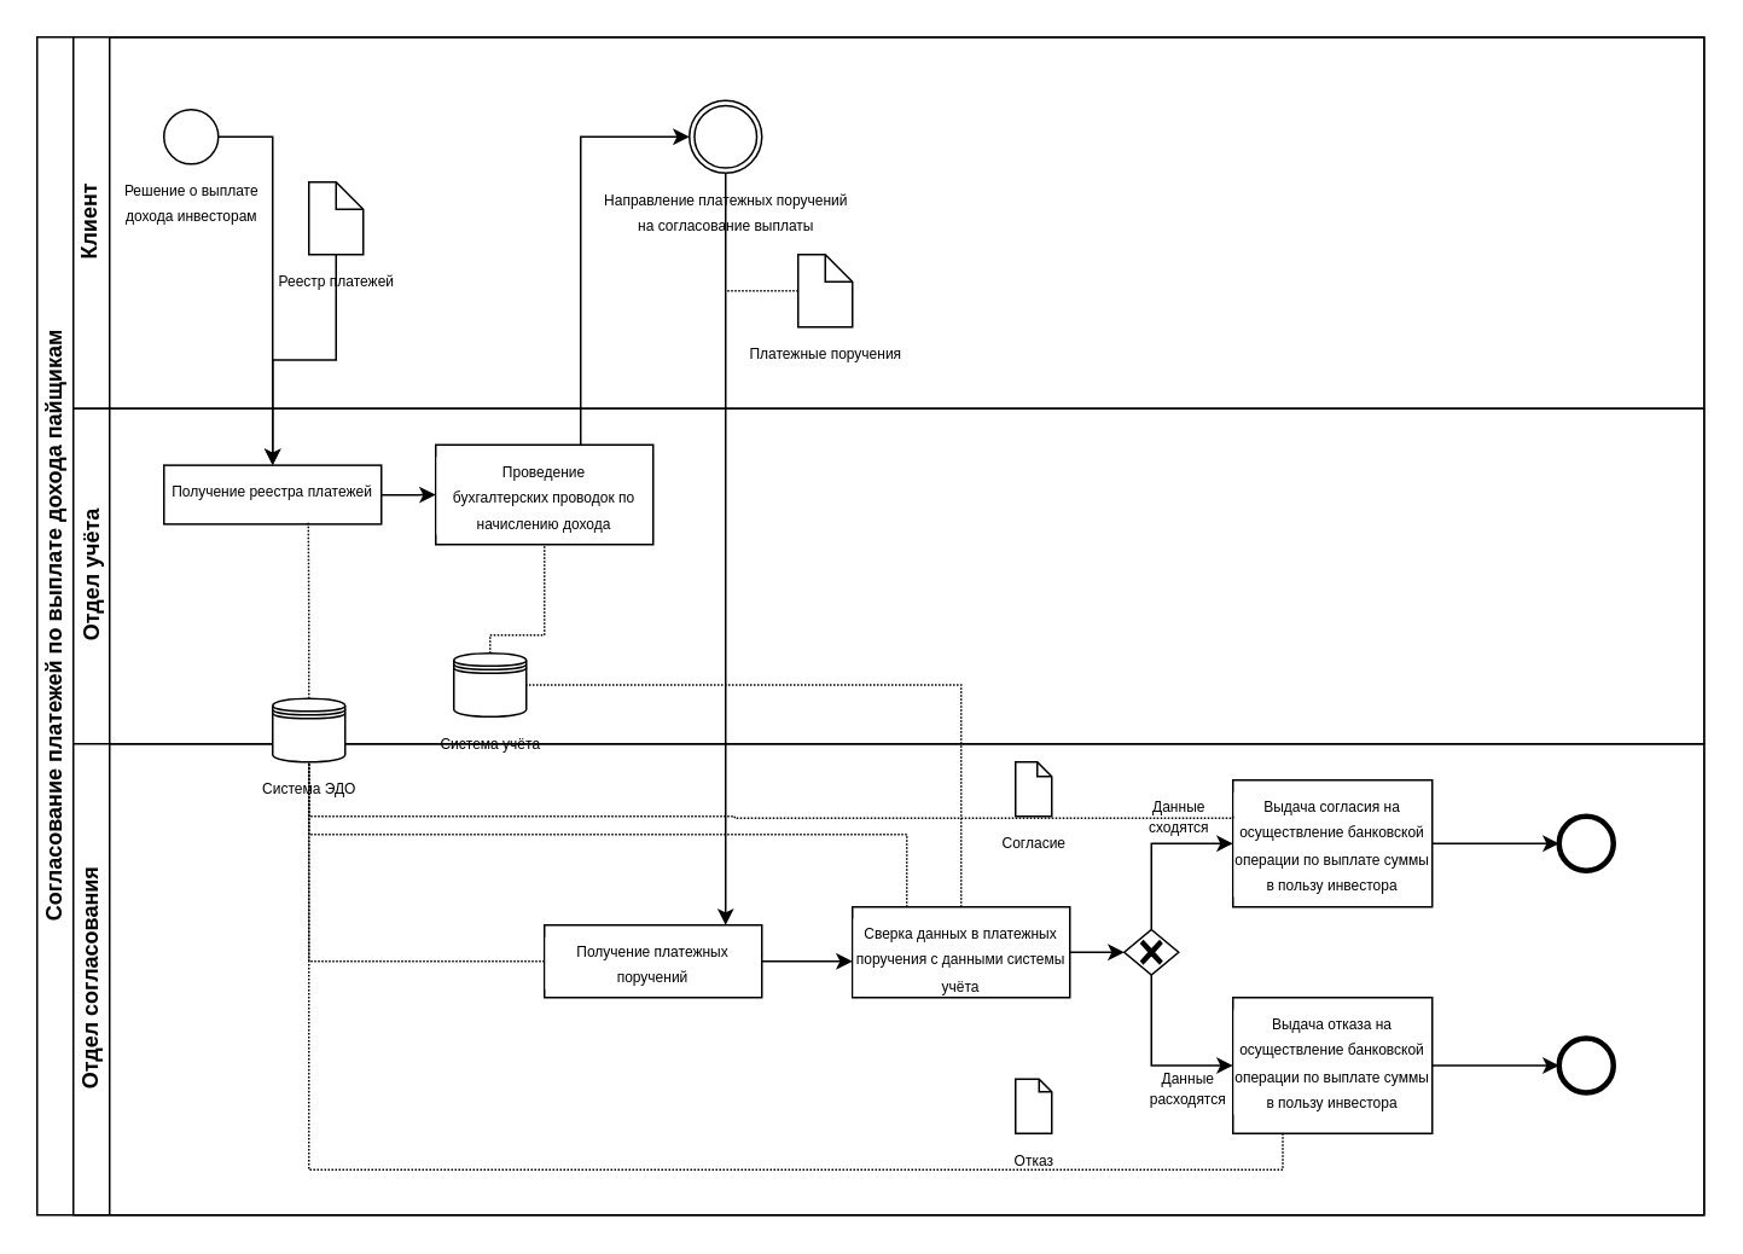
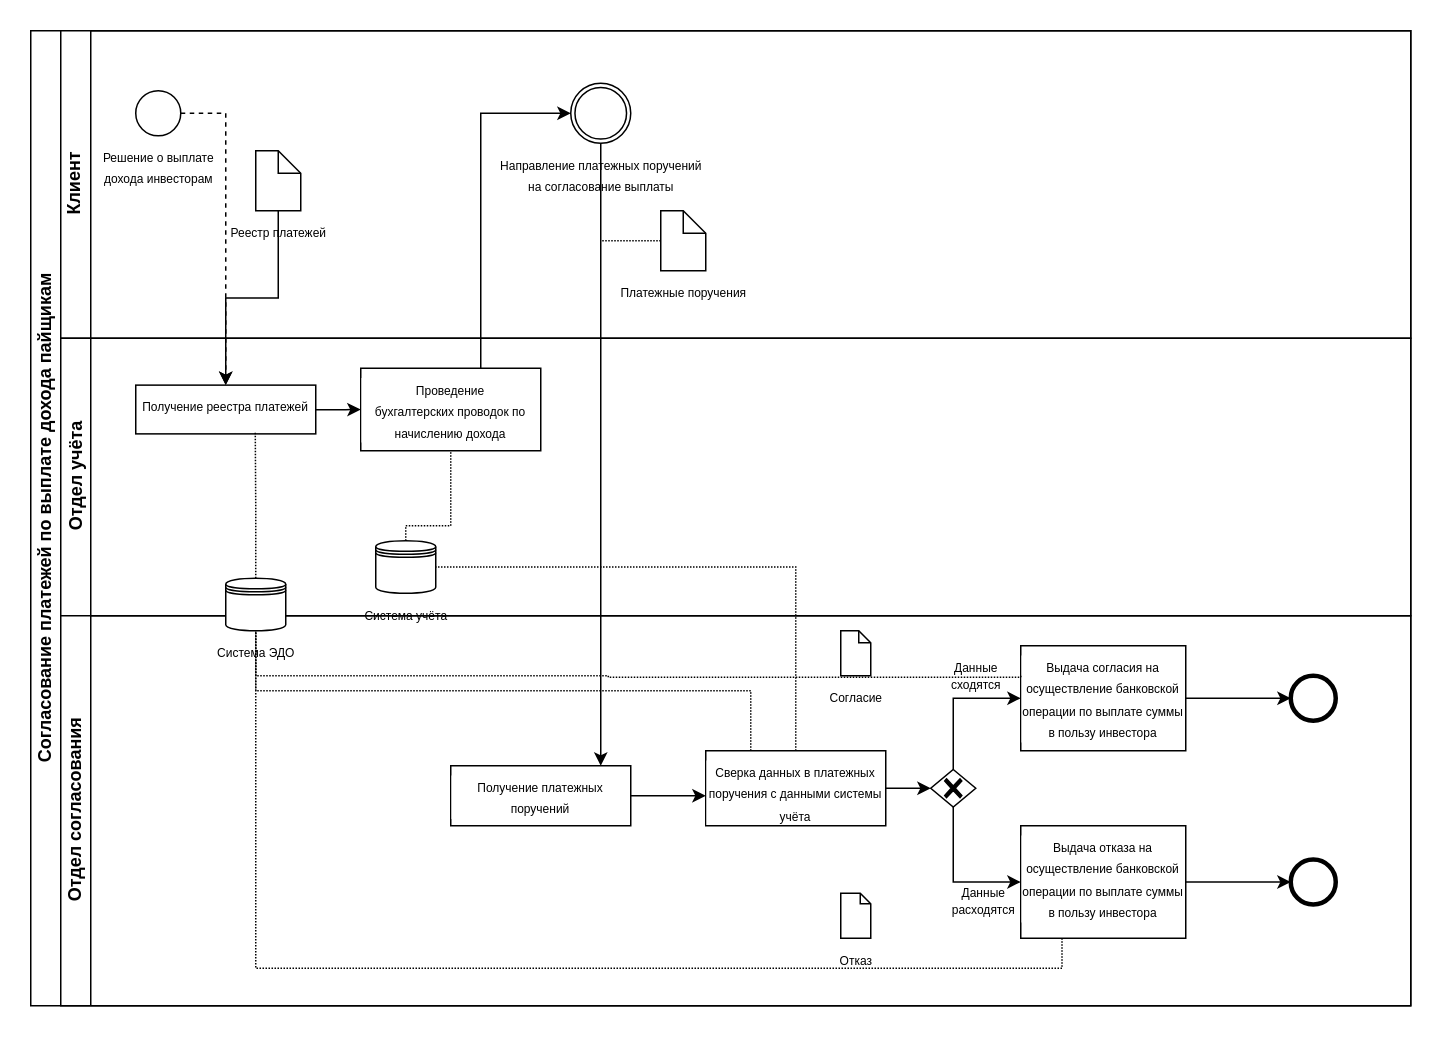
- <mxCell id="9" value="" style="edgeStyle=orthogonalEdgeStyle;rounded=0;orthogonalLoop=1;jettySize=auto;html=1;exitX=1;exitY=0.5;exitDx=0;exitDy=0;exitPerimeter=0;" edge="1" parent="2" source="4" target="15"><mxGeometry relative="1" as="geometry" /></mxCell>
+ <mxCell id="9" value="" style="edgeStyle=orthogonalEdgeStyle;rounded=0;orthogonalLoop=1;jettySize=auto;html=1;exitX=1;exitY=0.5;exitDx=0;exitDy=0;exitPerimeter=0;dashed=1;" edge="1" parent="2" source="4" target="15"><mxGeometry relative="1" as="geometry" /></mxCell>
- <mxCell id="38" style="edgeStyle=orthogonalEdgeStyle;rounded=0;orthogonalLoop=1;jettySize=auto;html=1;endArrow=none;endFill=0;dashed=1;dashPattern=1 1;entryX=0.5;entryY=1;entryDx=0;entryDy=0;" edge="1" parent="21" source="23" target="37"><mxGeometry relative="1" as="geometry"><mxPoint x="130" y="10" as="targetPoint" /></mxGeometry></mxCell>
